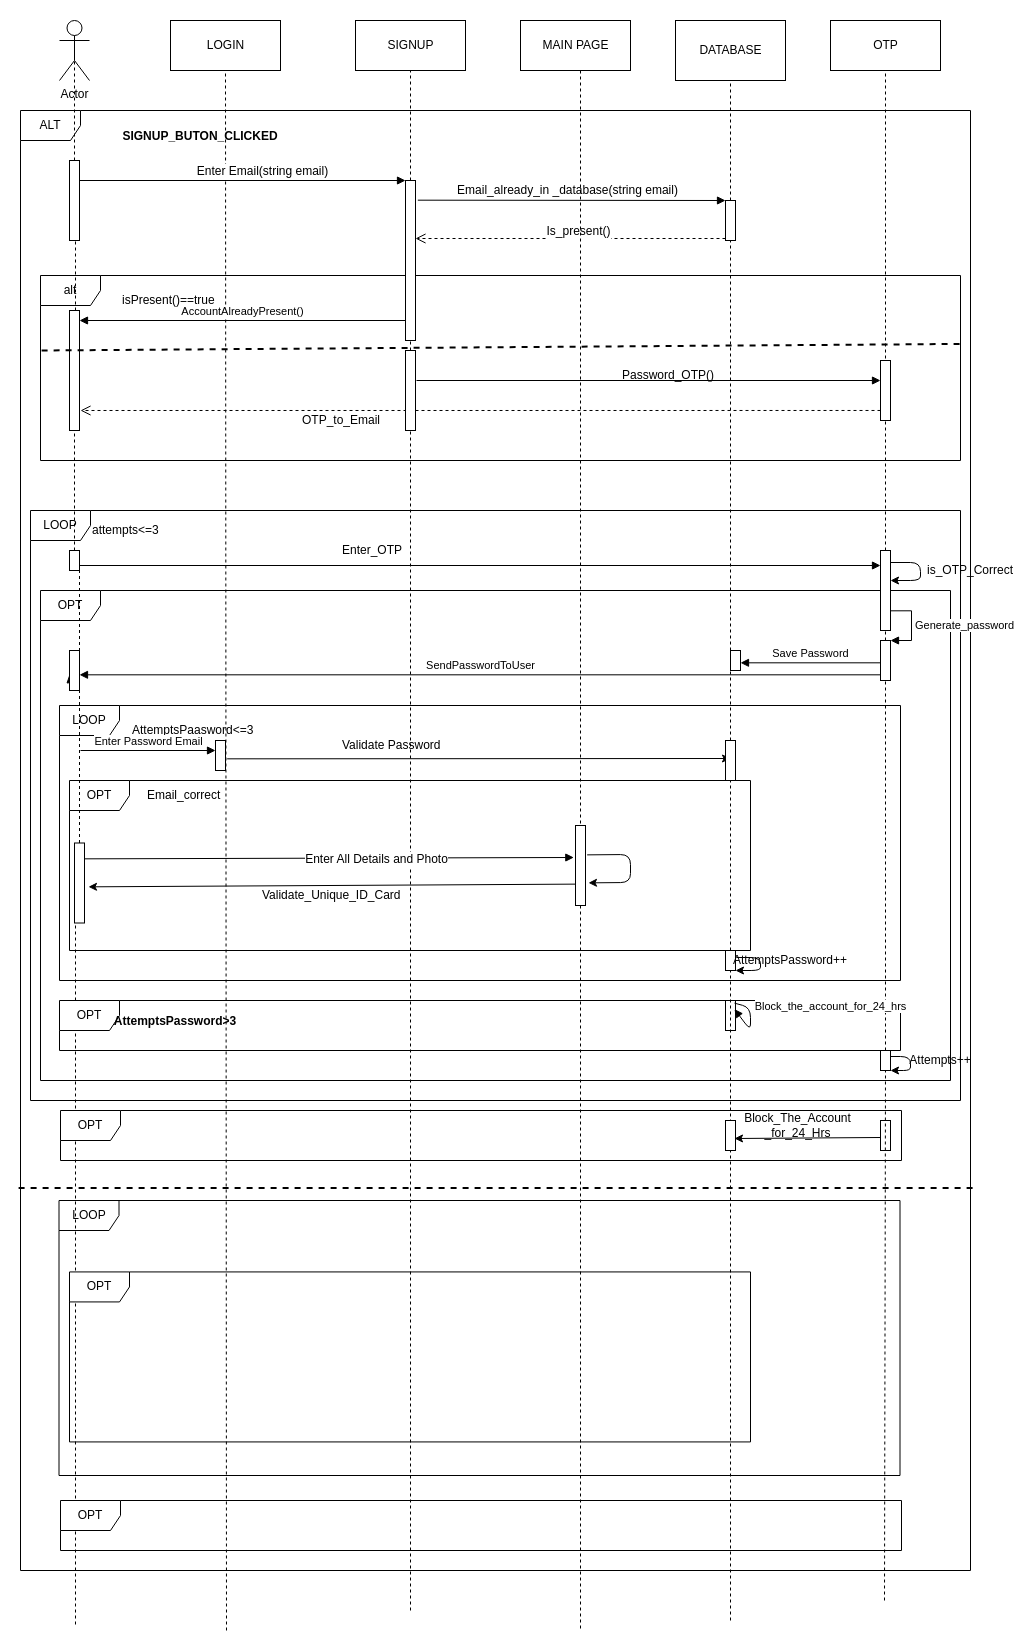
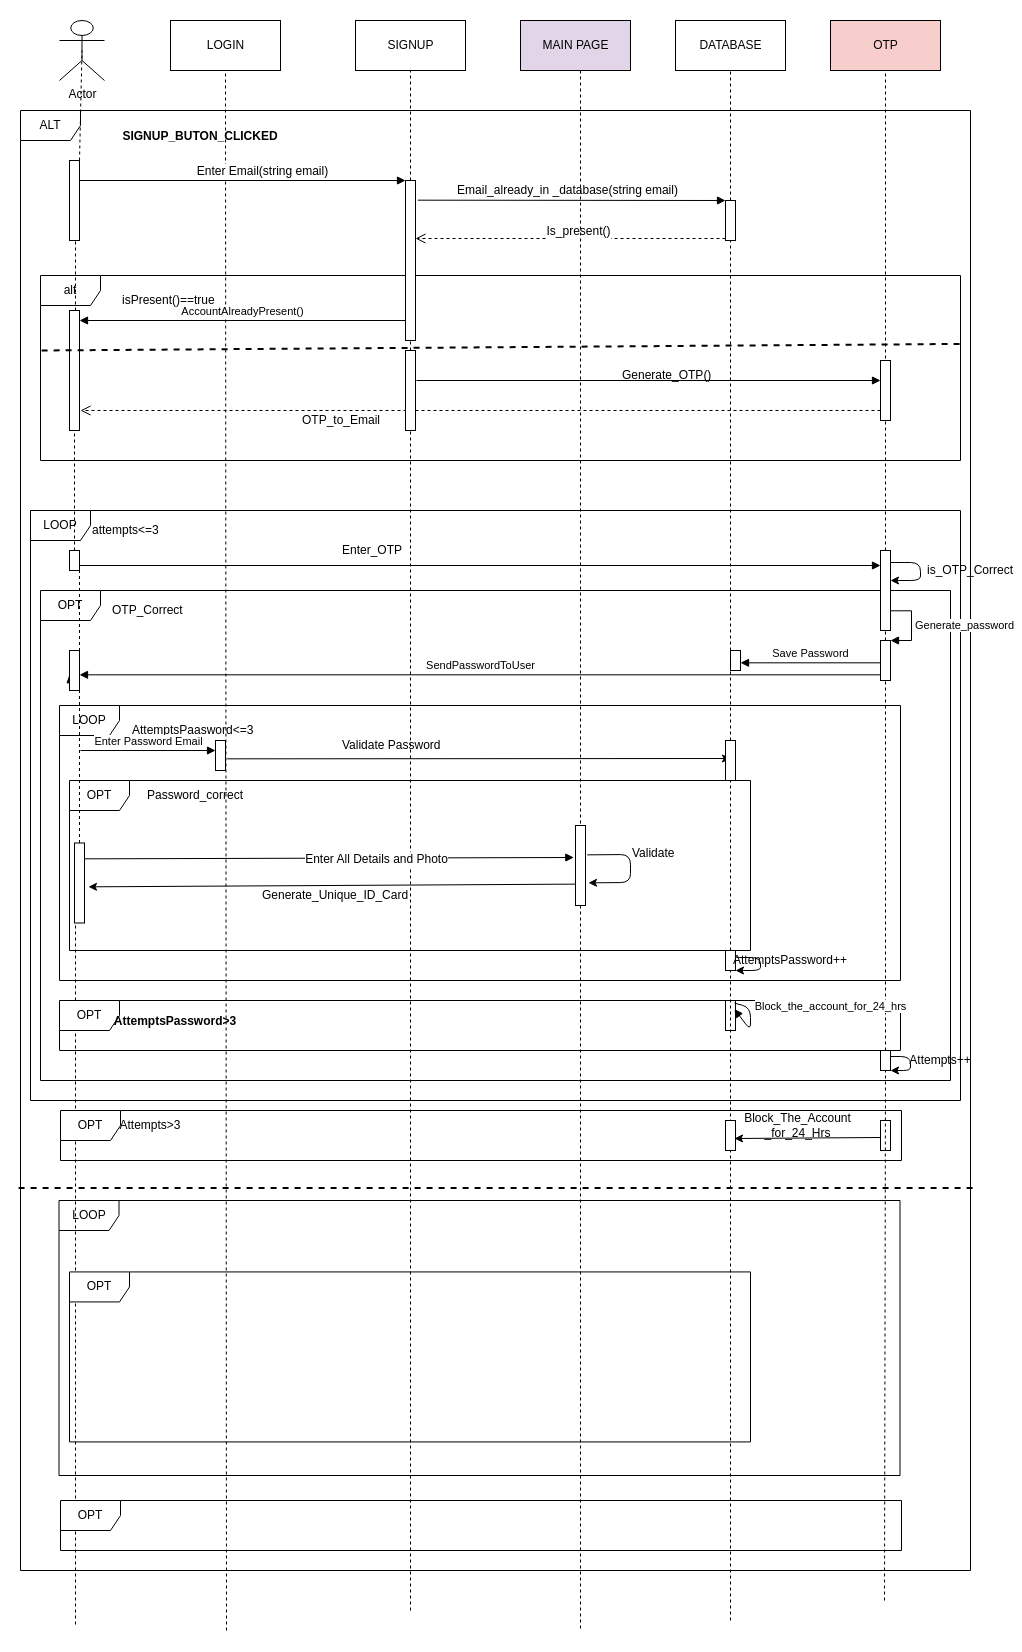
- <mxCell id="64" value="&lt;font color=&quot;#000000&quot;&gt;MAIN PAGE&lt;/font&gt;" style="html=1;fontColor=#FFFFFF;" parent="1" vertex="1"><mxGeometry x="520" y="20" width="110" height="50" as="geometry" /></mxCell>
+ <mxCell id="64" value="&lt;font color=&quot;#000000&quot;&gt;MAIN PAGE&lt;/font&gt;" style="html=1;fontColor=#FFFFFF;fillColor=#e1d5e7;" parent="1" vertex="1"><mxGeometry x="520" y="20" width="110" height="50" as="geometry" /></mxCell>
- <mxCell id="14" value="OTP" style="html=1;" parent="1" vertex="1"><mxGeometry x="830" y="20" width="110" height="50" as="geometry" /></mxCell>
+ <mxCell id="14" value="OTP" style="html=1;fillColor=#f8cecc;" parent="1" vertex="1"><mxGeometry x="830" y="20" width="110" height="50" as="geometry" /></mxCell>
- <mxCell id="15" value="Actor" style="shape=umlActor;verticalLabelPosition=bottom;labelBackgroundColor=#ffffff;verticalAlign=top;html=1;" parent="1" vertex="1"><mxGeometry x="59" y="20" width="30" height="60" as="geometry" /></mxCell>
+ <mxCell id="15" value="Actor" style="shape=umlActor;verticalLabelPosition=bottom;labelBackgroundColor=#ffffff;verticalAlign=top;html=1;" parent="1" vertex="1"><mxGeometry x="59" y="20" width="45" height="60" as="geometry" /></mxCell>
- <mxCell id="13" value="DATABASE" style="html=1;" parent="1" vertex="1"><mxGeometry x="675" y="20" width="110" height="60" as="geometry" /></mxCell>
+ <mxCell id="13" value="DATABASE" style="html=1;" parent="1" vertex="1"><mxGeometry x="675" y="20" width="110" height="50" as="geometry" /></mxCell>
- <mxCell id="36" value="Password_OTP&lt;span&gt;()&lt;/span&gt;" style="text;html=1;resizable=0;points=[];autosize=1;align=left;verticalAlign=top;spacingTop=-4;" parent="1" vertex="1"><mxGeometry x="620" y="365" width="100" height="20" as="geometry" /></mxCell>
+ <mxCell id="36" value="Generate_OTP&lt;span&gt;()&lt;/span&gt;" style="text;html=1;resizable=0;points=[];autosize=1;align=left;verticalAlign=top;spacingTop=-4;" parent="1" vertex="1"><mxGeometry x="620" y="365" width="100" height="20" as="geometry" /></mxCell>
+ <mxCell id="56" value="&lt;font color=&quot;#000000&quot;&gt;OTP_Correct&lt;/font&gt;" style="text;html=1;resizable=0;points=[];autosize=1;align=left;verticalAlign=top;spacingTop=-4;fontColor=#FFFFFF;" parent="1" vertex="1"><mxGeometry x="110" y="600" width="90" height="20" as="geometry" /></mxCell>
- <mxCell id="57" value="&lt;font color=&quot;#000000&quot;&gt;Email_correct&lt;/font&gt;" style="text;html=1;resizable=0;points=[];autosize=1;align=left;verticalAlign=top;spacingTop=-4;fontColor=#FFFFFF;" parent="1" vertex="1"><mxGeometry x="145" y="785" width="110" height="20" as="geometry" /></mxCell>
+ <mxCell id="57" value="&lt;font color=&quot;#000000&quot;&gt;Password_correct&lt;/font&gt;" style="text;html=1;resizable=0;points=[];autosize=1;align=left;verticalAlign=top;spacingTop=-4;fontColor=#FFFFFF;" parent="1" vertex="1"><mxGeometry x="145" y="785" width="110" height="20" as="geometry" /></mxCell>
+ <mxCell id="71" value="&lt;font color=&quot;#000000&quot;&gt;Validate&lt;/font&gt;" style="text;html=1;resizable=0;points=[];autosize=1;align=left;verticalAlign=top;spacingTop=-4;fontColor=#FFFFFF;" parent="1" vertex="1"><mxGeometry x="630" y="842.5" width="60" height="20" as="geometry" /></mxCell>
- <mxCell id="73" value="&lt;font color=&quot;#000000&quot;&gt;Validate_Unique_ID_Card&lt;/font&gt;" style="text;html=1;resizable=0;points=[];autosize=1;align=left;verticalAlign=top;spacingTop=-4;fontColor=#FFFFFF;" parent="1" vertex="1"><mxGeometry x="260" y="885" width="160" height="20" as="geometry" /></mxCell>
+ <mxCell id="73" value="&lt;font color=&quot;#000000&quot;&gt;Generate_Unique_ID_Card&lt;/font&gt;" style="text;html=1;resizable=0;points=[];autosize=1;align=left;verticalAlign=top;spacingTop=-4;fontColor=#FFFFFF;" parent="1" vertex="1"><mxGeometry x="260" y="885" width="160" height="20" as="geometry" /></mxCell>
+ <mxCell id="89" value="Attempts&amp;gt;3" style="text;html=1;strokeColor=none;fillColor=none;align=center;verticalAlign=middle;whiteSpace=wrap;rounded=0;" vertex="1" parent="1"><mxGeometry x="130" y="1115" width="40" height="20" as="geometry" /></mxCell>
